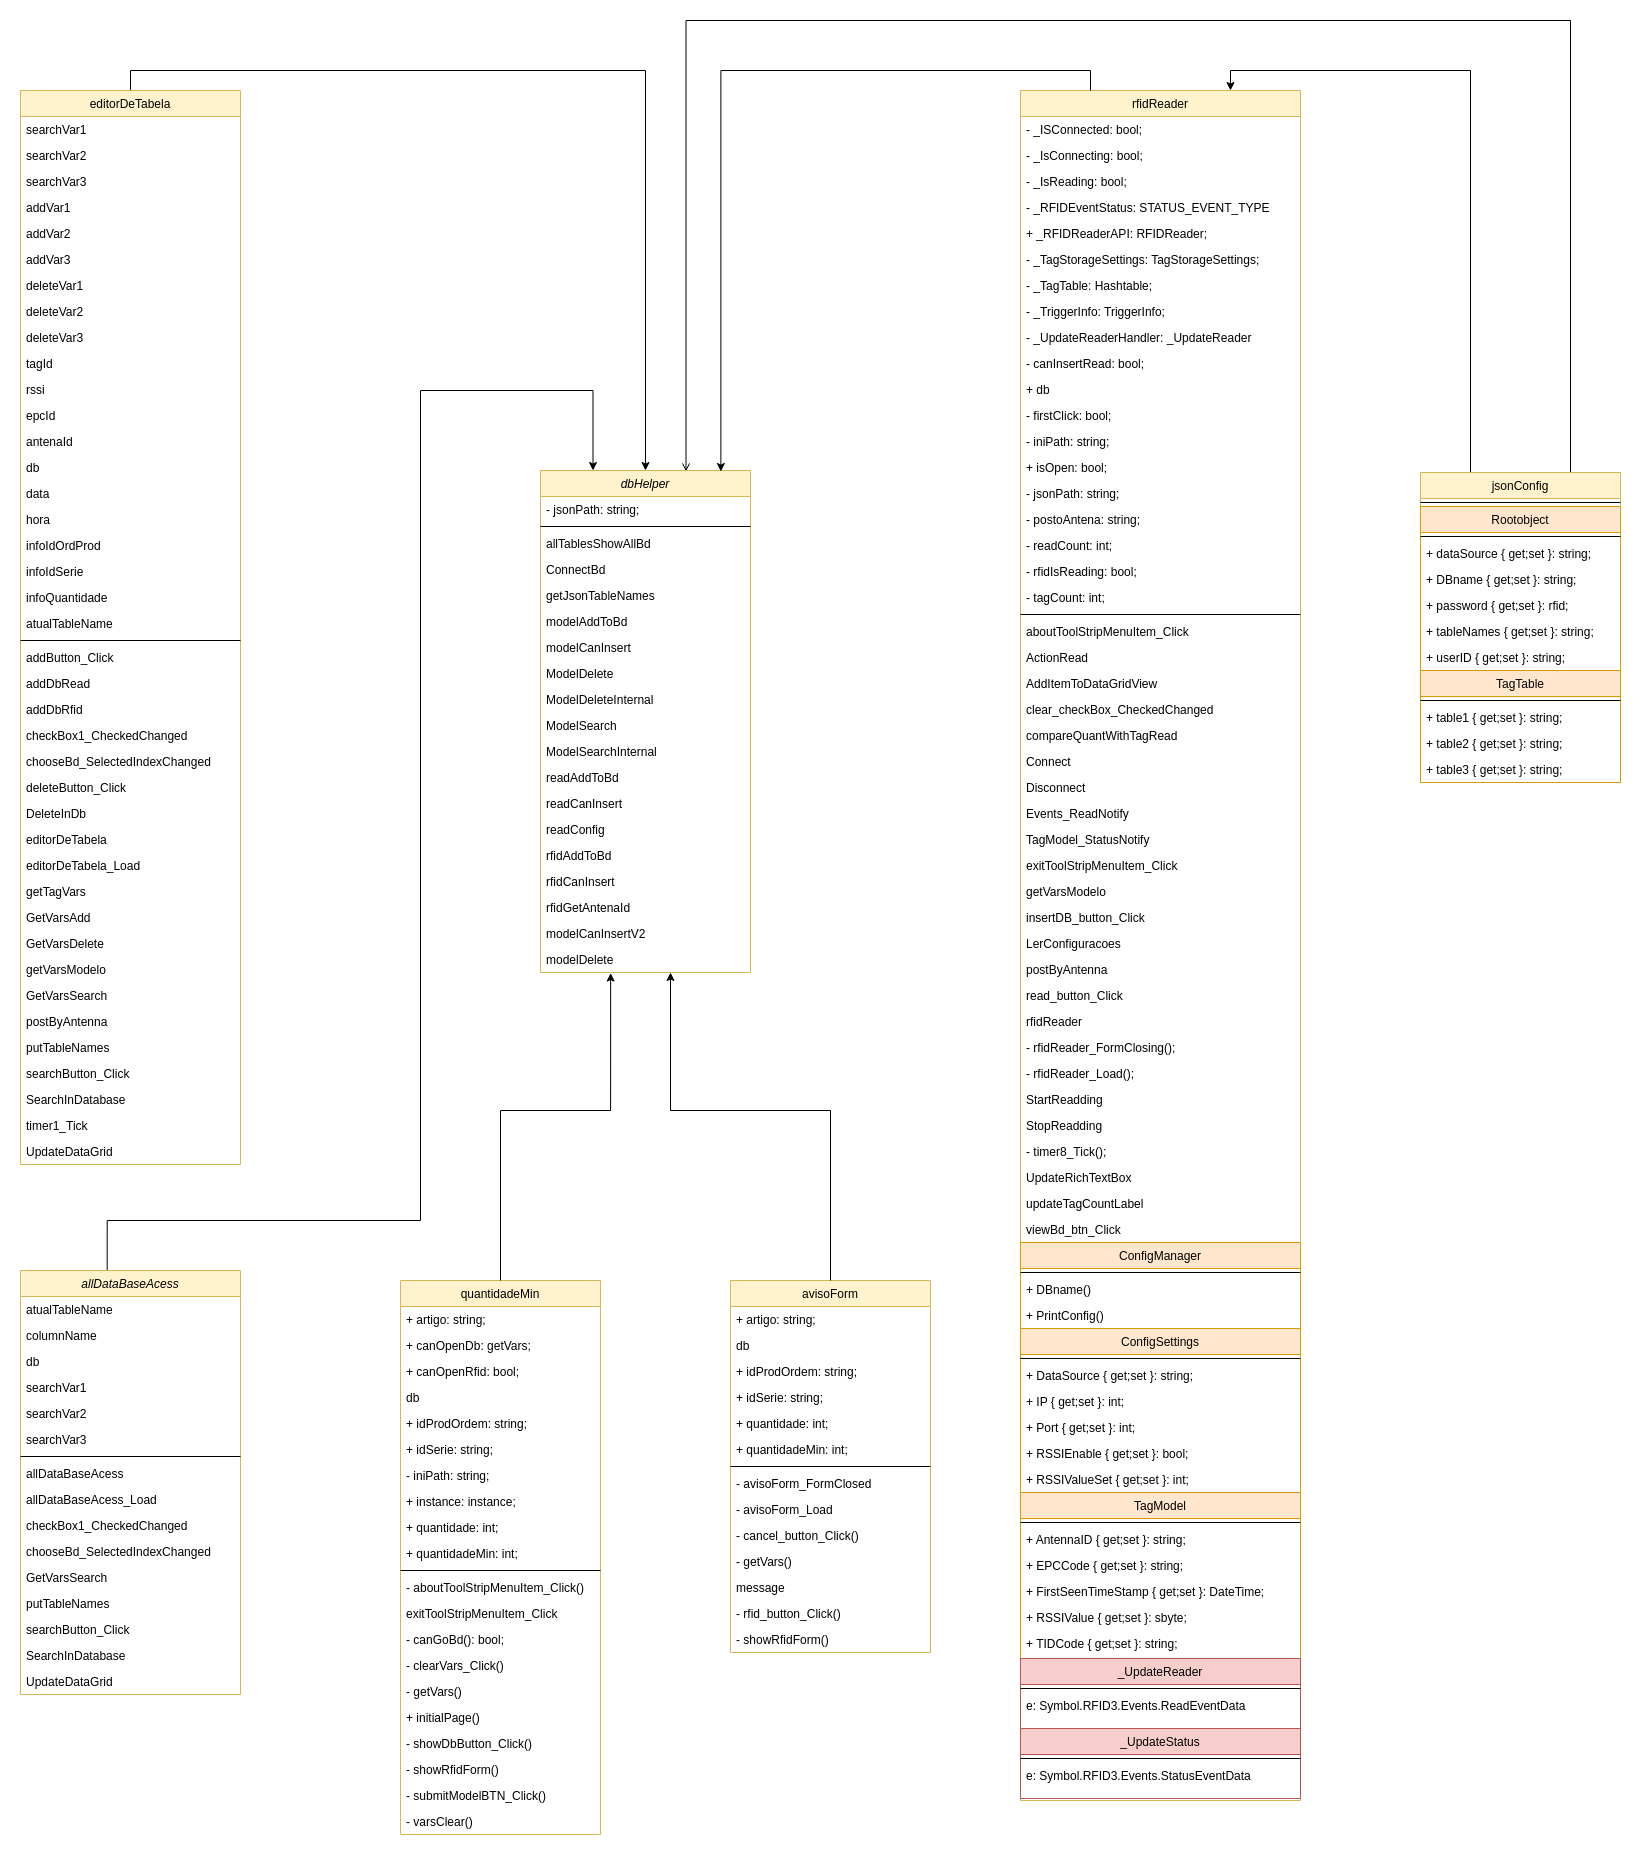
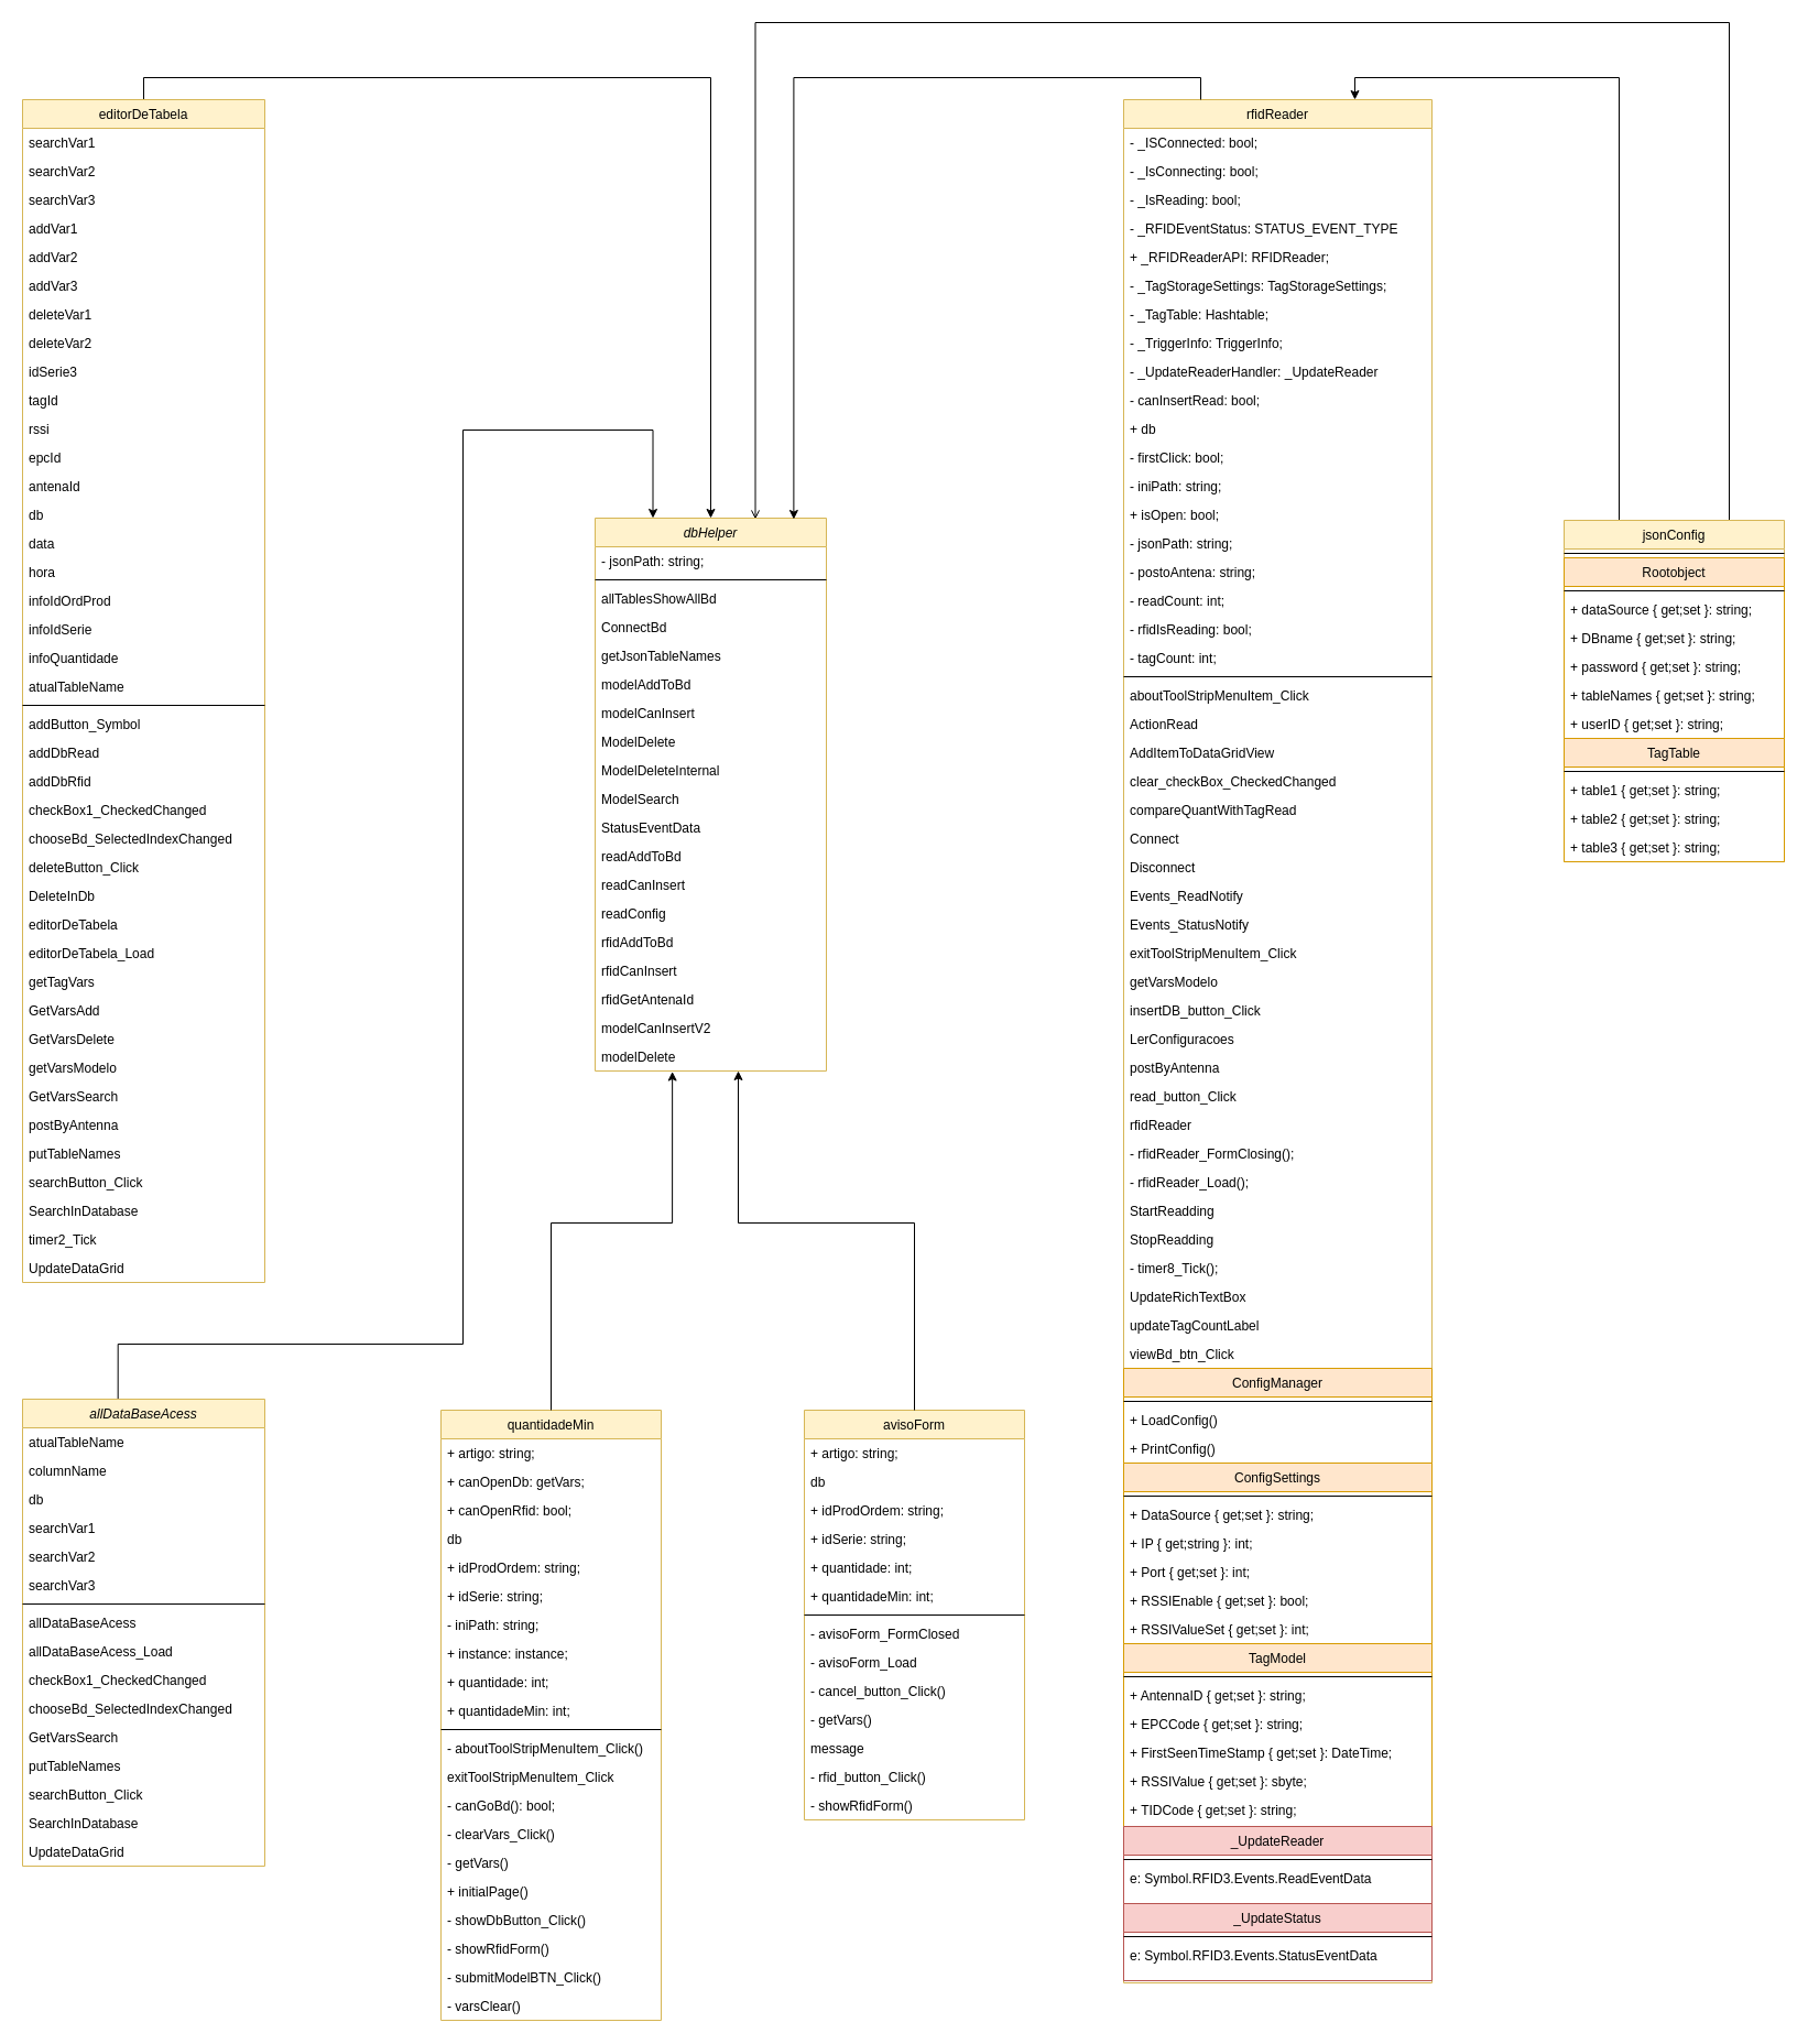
- <mxCell id="68" value="deleteVar3" style="text;align=left;verticalAlign=top;spacingLeft=4;spacingRight=4;overflow=hidden;rotatable=0;points=[[0,0.5],[1,0.5]];portConstraint=eastwest;rounded=0;shadow=0;html=0;" vertex="1" parent="59"><mxGeometry y="234" width="220" height="26" as="geometry" /></mxCell>
+ <mxCell id="68" value="idSerie3" style="text;align=left;verticalAlign=top;spacingLeft=4;spacingRight=4;overflow=hidden;rotatable=0;points=[[0,0.5],[1,0.5]];portConstraint=eastwest;rounded=0;shadow=0;html=0;" vertex="1" parent="59"><mxGeometry y="234" width="220" height="26" as="geometry" /></mxCell>
- <mxCell id="28" value="+ password { get;set }: rfid;" style="text;align=left;verticalAlign=top;spacingLeft=4;spacingRight=4;overflow=hidden;rotatable=0;points=[[0,0.5],[1,0.5]];portConstraint=eastwest;" vertex="1" parent="24"><mxGeometry y="86" width="200" height="26" as="geometry" /></mxCell>
+ <mxCell id="28" value="+ password { get;set }: string;" style="text;align=left;verticalAlign=top;spacingLeft=4;spacingRight=4;overflow=hidden;rotatable=0;points=[[0,0.5],[1,0.5]];portConstraint=eastwest;" vertex="1" parent="24"><mxGeometry y="86" width="200" height="26" as="geometry" /></mxCell>
- <mxCell id="81" value="addButton_Click" style="text;align=left;verticalAlign=top;spacingLeft=4;spacingRight=4;overflow=hidden;rotatable=0;points=[[0,0.5],[1,0.5]];portConstraint=eastwest;" parent="59" vertex="1"><mxGeometry y="554" width="220" height="26" as="geometry" /></mxCell>
+ <mxCell id="81" value="addButton_Symbol" style="text;align=left;verticalAlign=top;spacingLeft=4;spacingRight=4;overflow=hidden;rotatable=0;points=[[0,0.5],[1,0.5]];portConstraint=eastwest;" parent="59" vertex="1"><mxGeometry y="554" width="220" height="26" as="geometry" /></mxCell>
- <mxCell id="181" value="ModelSearchInternal" style="text;align=left;verticalAlign=top;spacingLeft=4;spacingRight=4;overflow=hidden;rotatable=0;points=[[0,0.5],[1,0.5]];portConstraint=eastwest;rounded=0;shadow=0;html=0;" vertex="1" parent="170"><mxGeometry y="268" width="210" height="26" as="geometry" /></mxCell>
+ <mxCell id="181" value="StatusEventData" style="text;align=left;verticalAlign=top;spacingLeft=4;spacingRight=4;overflow=hidden;rotatable=0;points=[[0,0.5],[1,0.5]];portConstraint=eastwest;rounded=0;shadow=0;html=0;" vertex="1" parent="170"><mxGeometry y="268" width="210" height="26" as="geometry" /></mxCell>
- <mxCell id="130" value="TagModel_StatusNotify" style="text;align=left;verticalAlign=top;spacingLeft=4;spacingRight=4;overflow=hidden;rotatable=0;points=[[0,0.5],[1,0.5]];portConstraint=eastwest;rounded=0;shadow=0;html=0;" vertex="1" parent="101"><mxGeometry y="736" width="280" height="26" as="geometry" /></mxCell>
+ <mxCell id="130" value="Events_StatusNotify" style="text;align=left;verticalAlign=top;spacingLeft=4;spacingRight=4;overflow=hidden;rotatable=0;points=[[0,0.5],[1,0.5]];portConstraint=eastwest;rounded=0;shadow=0;html=0;" vertex="1" parent="101"><mxGeometry y="736" width="280" height="26" as="geometry" /></mxCell>
- <mxCell id="99" value="timer1_Tick" style="text;align=left;verticalAlign=top;spacingLeft=4;spacingRight=4;overflow=hidden;rotatable=0;points=[[0,0.5],[1,0.5]];portConstraint=eastwest;" vertex="1" parent="59"><mxGeometry y="1022" width="220" height="26" as="geometry" /></mxCell>
+ <mxCell id="99" value="timer2_Tick" style="text;align=left;verticalAlign=top;spacingLeft=4;spacingRight=4;overflow=hidden;rotatable=0;points=[[0,0.5],[1,0.5]];portConstraint=eastwest;" vertex="1" parent="59"><mxGeometry y="1022" width="220" height="26" as="geometry" /></mxCell>
- <mxCell id="148" value="+ DBname()" style="text;align=left;verticalAlign=top;spacingLeft=4;spacingRight=4;overflow=hidden;rotatable=0;points=[[0,0.5],[1,0.5]];portConstraint=eastwest;" vertex="1" parent="146"><mxGeometry y="34" width="280" height="26" as="geometry" /></mxCell>
+ <mxCell id="148" value="+ LoadConfig()" style="text;align=left;verticalAlign=top;spacingLeft=4;spacingRight=4;overflow=hidden;rotatable=0;points=[[0,0.5],[1,0.5]];portConstraint=eastwest;" vertex="1" parent="146"><mxGeometry y="34" width="280" height="26" as="geometry" /></mxCell>
- <mxCell id="153" value="+ IP { get;set }: int;" style="text;align=left;verticalAlign=top;spacingLeft=4;spacingRight=4;overflow=hidden;rotatable=0;points=[[0,0.5],[1,0.5]];portConstraint=eastwest;" vertex="1" parent="150"><mxGeometry y="60" width="280" height="26" as="geometry" /></mxCell>
+ <mxCell id="153" value="+ IP { get;string }: int;" style="text;align=left;verticalAlign=top;spacingLeft=4;spacingRight=4;overflow=hidden;rotatable=0;points=[[0,0.5],[1,0.5]];portConstraint=eastwest;" vertex="1" parent="150"><mxGeometry y="60" width="280" height="26" as="geometry" /></mxCell>
